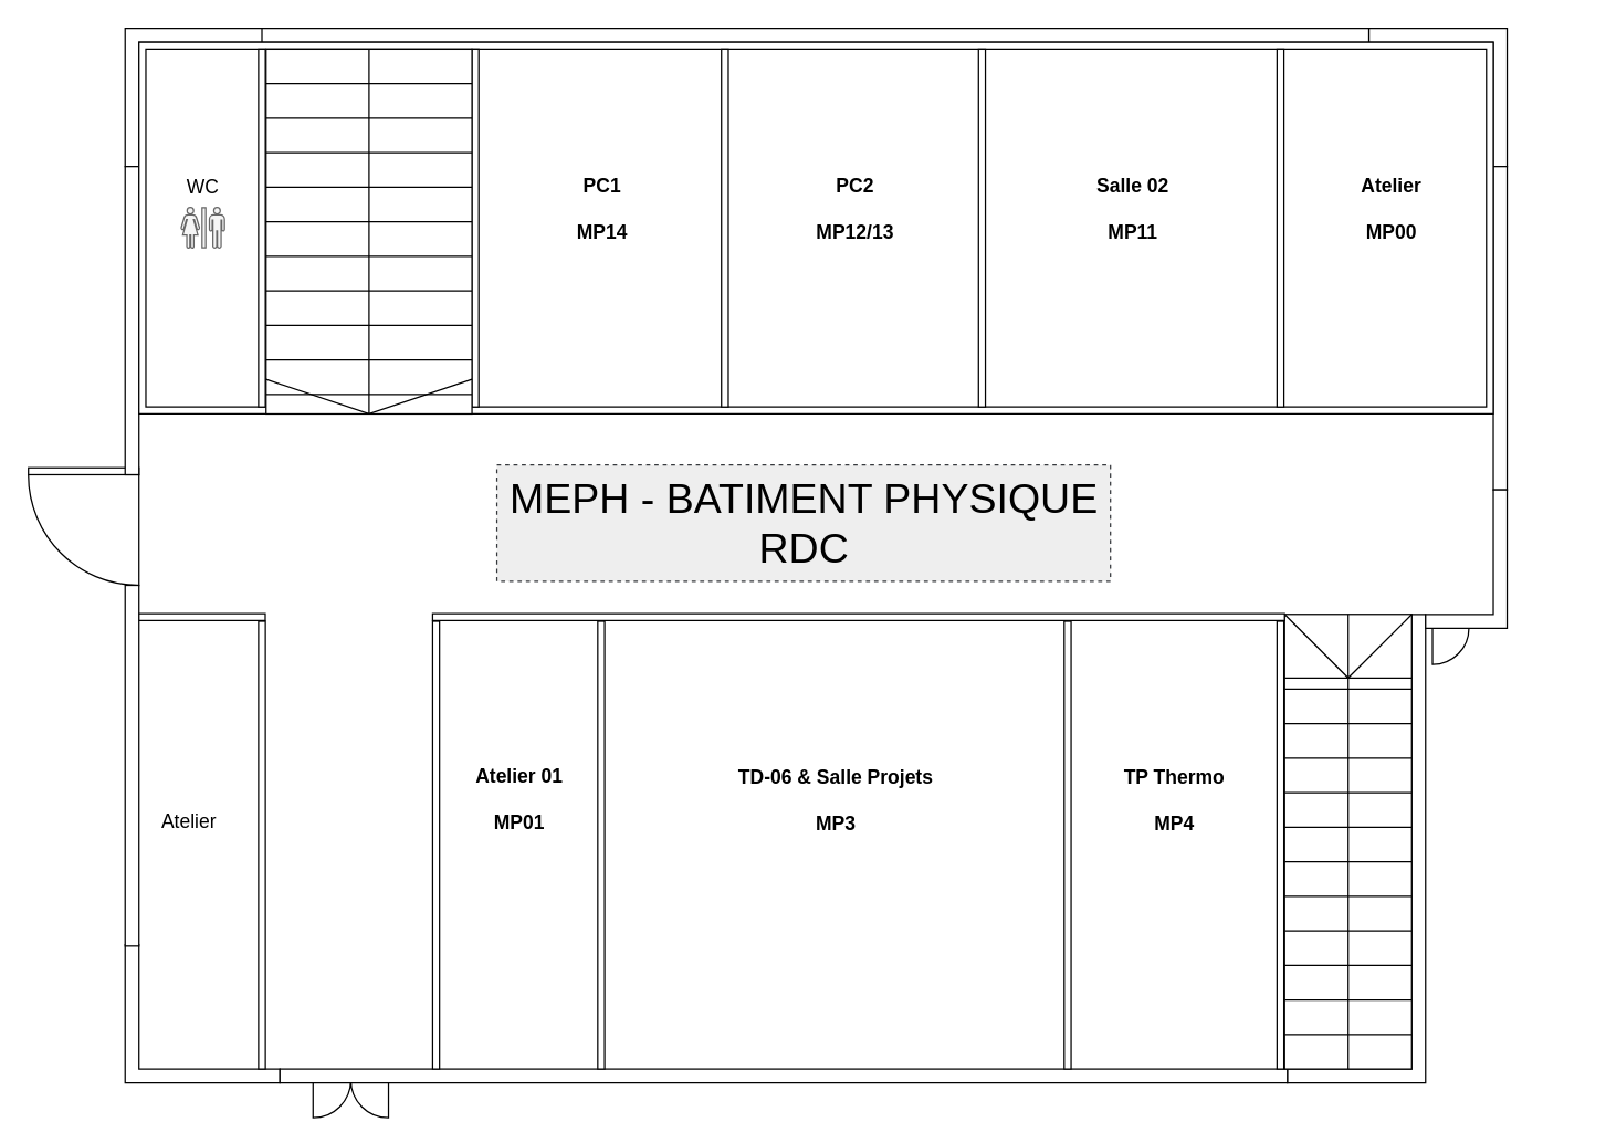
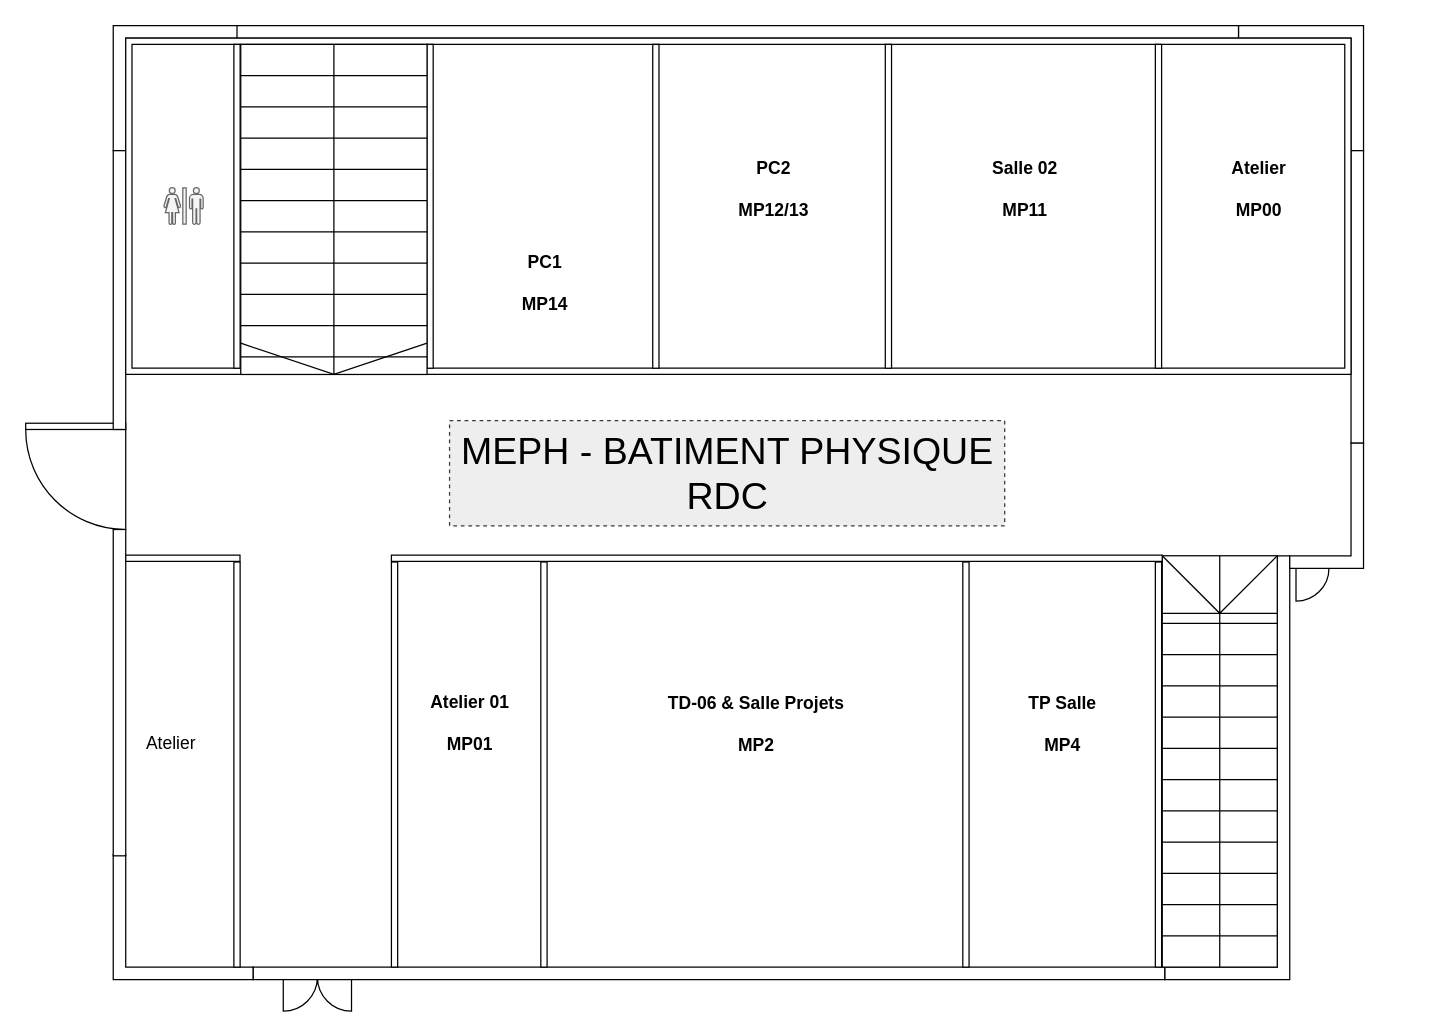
- <mxCell id="39" value="&lt;div style=&quot;font-size: 14px;&quot;&gt;&lt;span style=&quot;font-weight: normal;&quot;&gt;WC&lt;/span&gt;&lt;/div&gt;" style="text;html=1;align=center;verticalAlign=middle;resizable=0;points=[];autosize=1;strokeColor=none;fillColor=none;fontFamily=Helvetica;fontSize=14;fontColor=default;fontStyle=1" parent="1" vertex="1"><mxGeometry x="125.57" y="120" width="41" height="29" as="geometry" /></mxCell>
- <mxCell id="28" value="&lt;div style=&quot;font-size: 14px;&quot;&gt;PC1&lt;/div&gt;&lt;div style=&quot;font-size: 14px;&quot;&gt;&lt;br&gt;&lt;/div&gt;&lt;div style=&quot;font-size: 14px;&quot;&gt;MP14&lt;/div&gt;" style="text;html=1;align=center;verticalAlign=middle;resizable=0;points=[];autosize=1;strokeColor=none;fillColor=none;fontFamily=Helvetica;fontSize=14;fontColor=default;fontStyle=1" parent="1" vertex="1"><mxGeometry x="407" y="120" width="55" height="62" as="geometry" /></mxCell>
+ <mxCell id="28" value="&lt;div style=&quot;font-size: 14px;&quot;&gt;PC1&lt;/div&gt;&lt;div style=&quot;font-size: 14px;&quot;&gt;&lt;br&gt;&lt;/div&gt;&lt;div style=&quot;font-size: 14px;&quot;&gt;MP14&lt;/div&gt;" style="text;html=1;align=center;verticalAlign=middle;resizable=0;points=[];autosize=1;strokeColor=none;fillColor=none;fontFamily=Helvetica;fontSize=14;fontColor=default;fontStyle=1" parent="1" vertex="1"><mxGeometry x="407" y="195" width="55" height="62" as="geometry" /></mxCell>
- <mxCell id="36" value="&lt;div style=&quot;font-size: 14px;&quot;&gt;TD-06 &amp;amp; Salle Projets&lt;/div&gt;&lt;div style=&quot;font-size: 14px;&quot;&gt;&lt;br&gt;&lt;/div&gt;&lt;div style=&quot;font-size: 14px;&quot;&gt;MP3&lt;/div&gt;" style="text;html=1;align=center;verticalAlign=middle;resizable=0;points=[];autosize=1;strokeColor=none;fillColor=none;fontFamily=Helvetica;fontSize=14;fontColor=default;fontStyle=1" parent="1" vertex="1"><mxGeometry x="527" y="547.5" width="153" height="62" as="geometry" /></mxCell>
+ <mxCell id="36" value="&lt;div style=&quot;font-size: 14px;&quot;&gt;TD-06 &amp;amp; Salle Projets&lt;/div&gt;&lt;div style=&quot;font-size: 14px;&quot;&gt;&lt;br&gt;&lt;/div&gt;&lt;div style=&quot;font-size: 14px;&quot;&gt;MP2&lt;/div&gt;" style="text;html=1;align=center;verticalAlign=middle;resizable=0;points=[];autosize=1;strokeColor=none;fillColor=none;fontFamily=Helvetica;fontSize=14;fontColor=default;fontStyle=1" parent="1" vertex="1"><mxGeometry x="527" y="547.5" width="153" height="62" as="geometry" /></mxCell>
- <mxCell id="37" value="&lt;div style=&quot;font-size: 14px;&quot;&gt;TP Thermo&lt;/div&gt;&lt;div style=&quot;font-size: 14px;&quot;&gt;&lt;br&gt;&lt;/div&gt;&lt;div style=&quot;font-size: 14px;&quot;&gt;MP4&lt;/div&gt;" style="text;html=1;align=center;verticalAlign=middle;resizable=0;points=[];autosize=1;strokeColor=none;fillColor=none;fontFamily=Helvetica;fontSize=14;fontColor=default;fontStyle=1" parent="1" vertex="1"><mxGeometry x="805" y="547.5" width="88" height="62" as="geometry" /></mxCell>
+ <mxCell id="37" value="&lt;div style=&quot;font-size: 14px;&quot;&gt;TP Salle&lt;/div&gt;&lt;div style=&quot;font-size: 14px;&quot;&gt;&lt;br&gt;&lt;/div&gt;&lt;div style=&quot;font-size: 14px;&quot;&gt;MP4&lt;/div&gt;" style="text;html=1;align=center;verticalAlign=middle;resizable=0;points=[];autosize=1;strokeColor=none;fillColor=none;fontFamily=Helvetica;fontSize=14;fontColor=default;fontStyle=1" parent="1" vertex="1"><mxGeometry x="805" y="547.5" width="88" height="62" as="geometry" /></mxCell>
